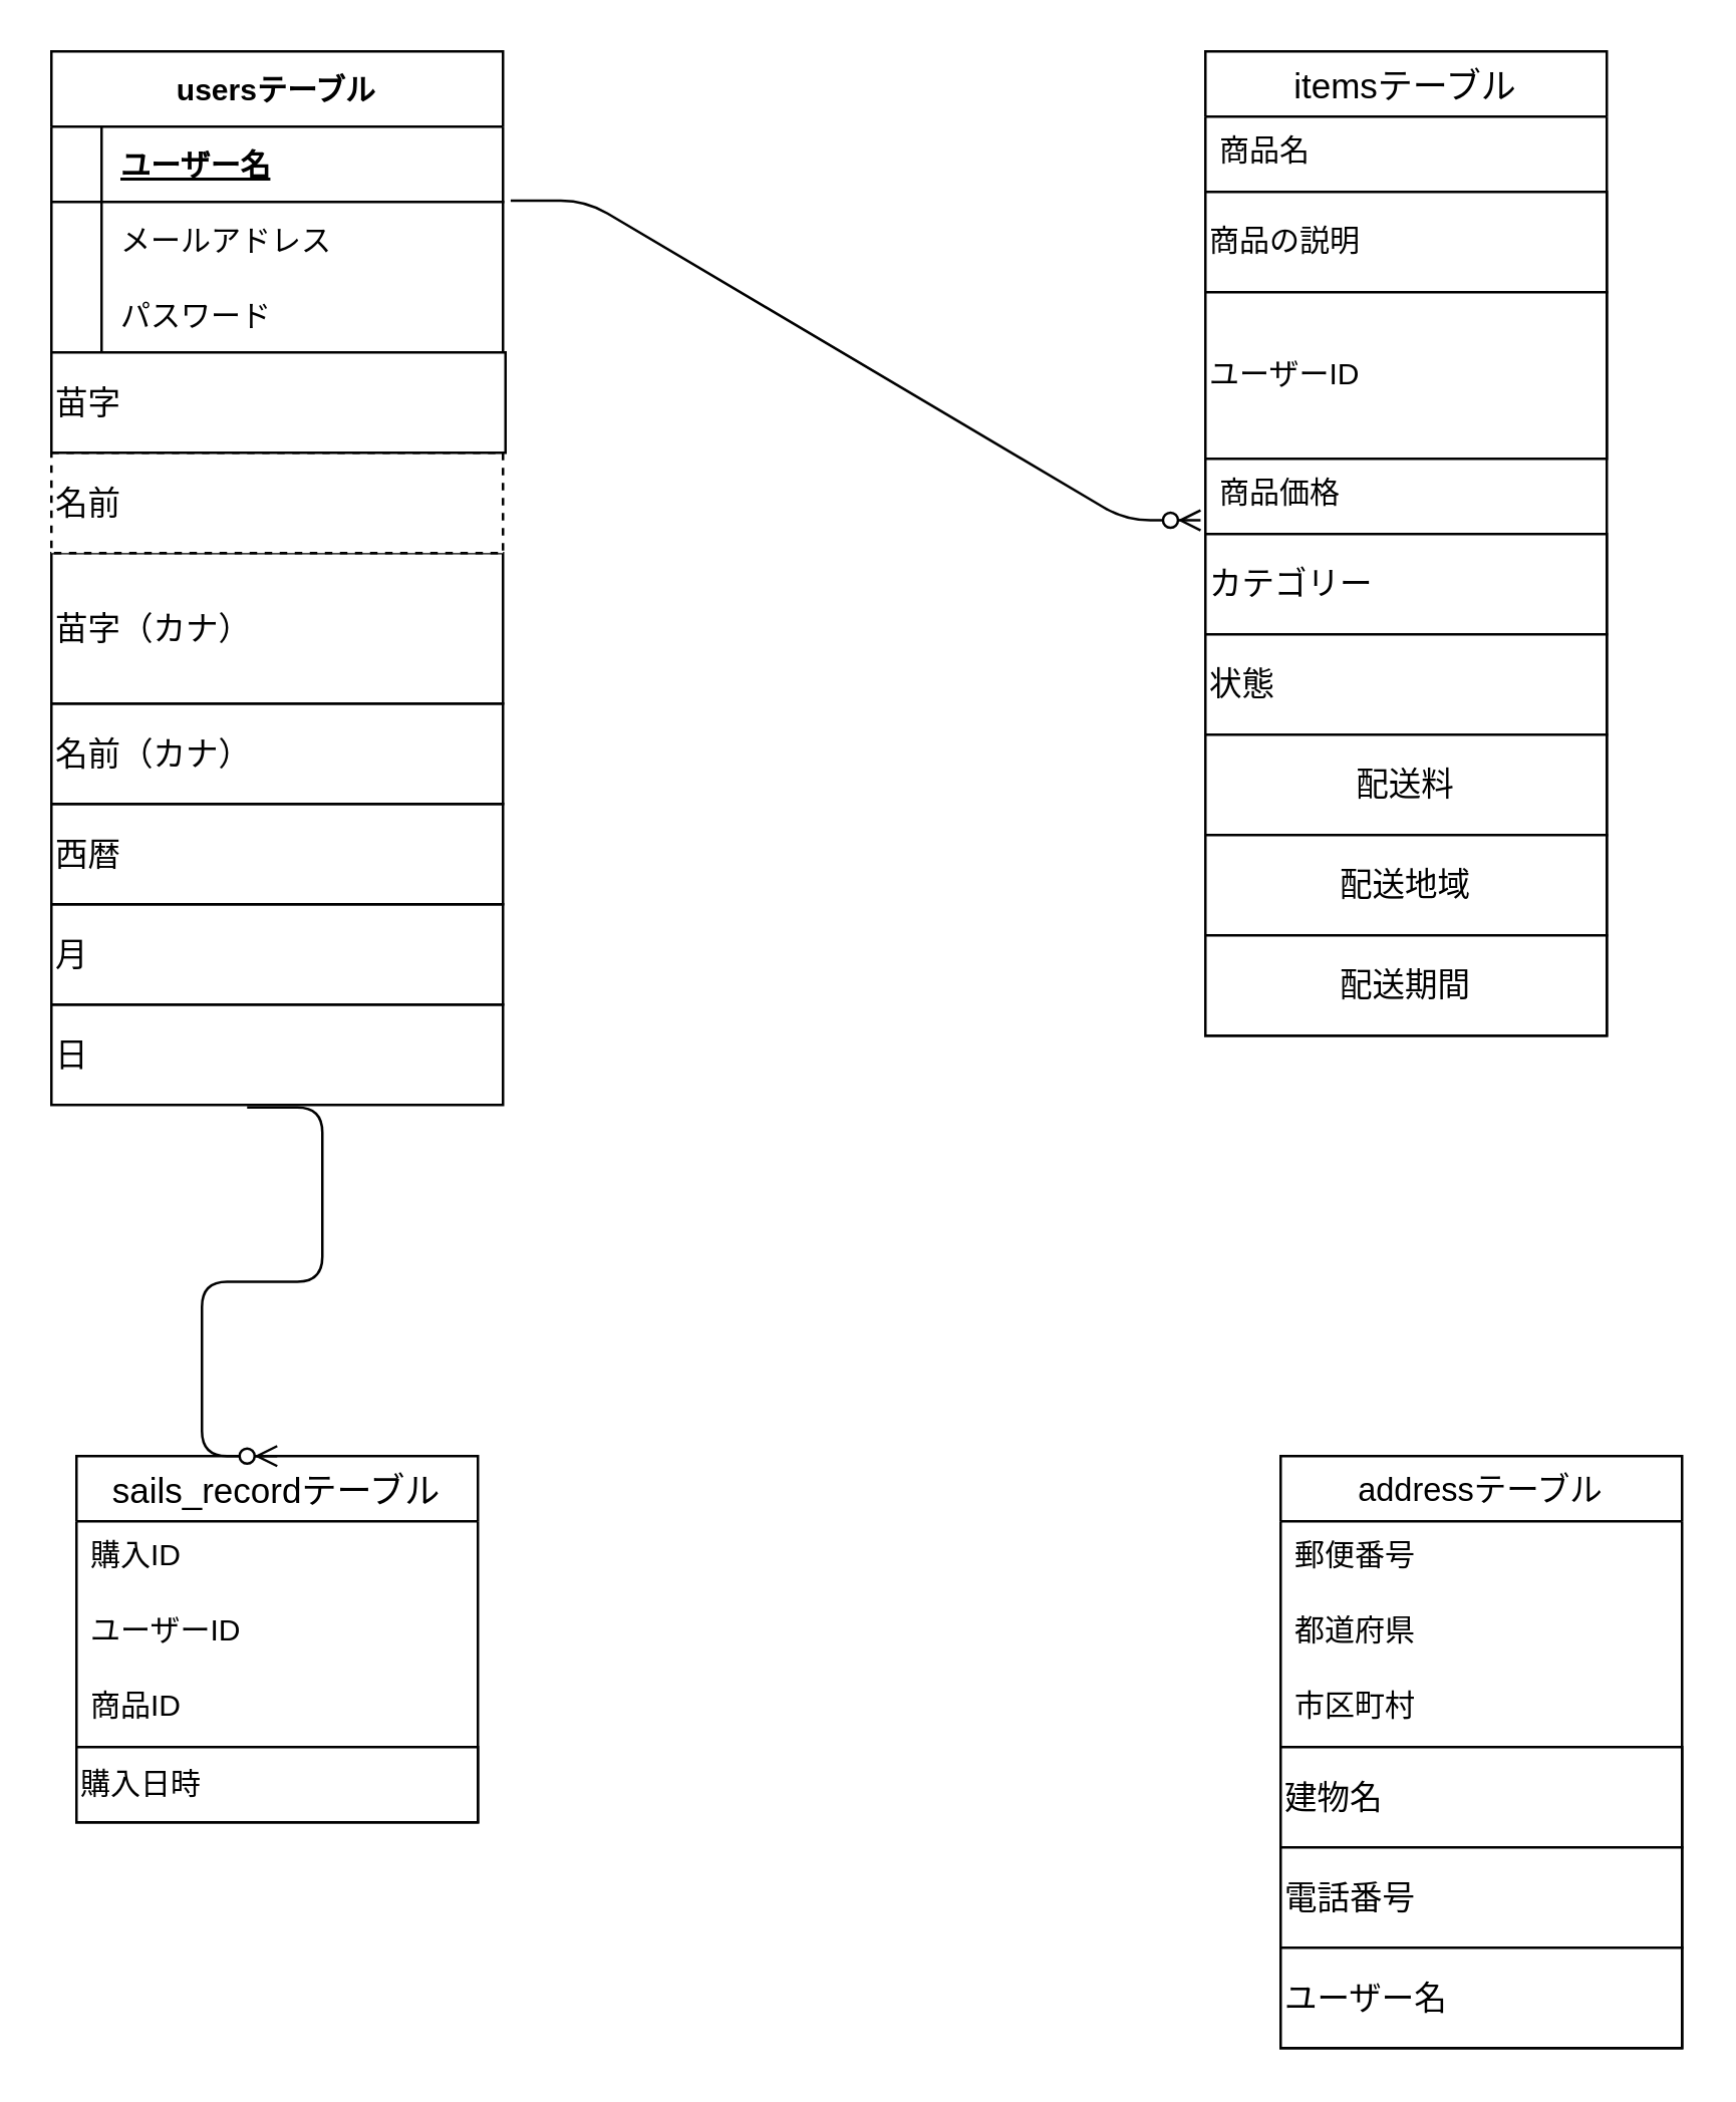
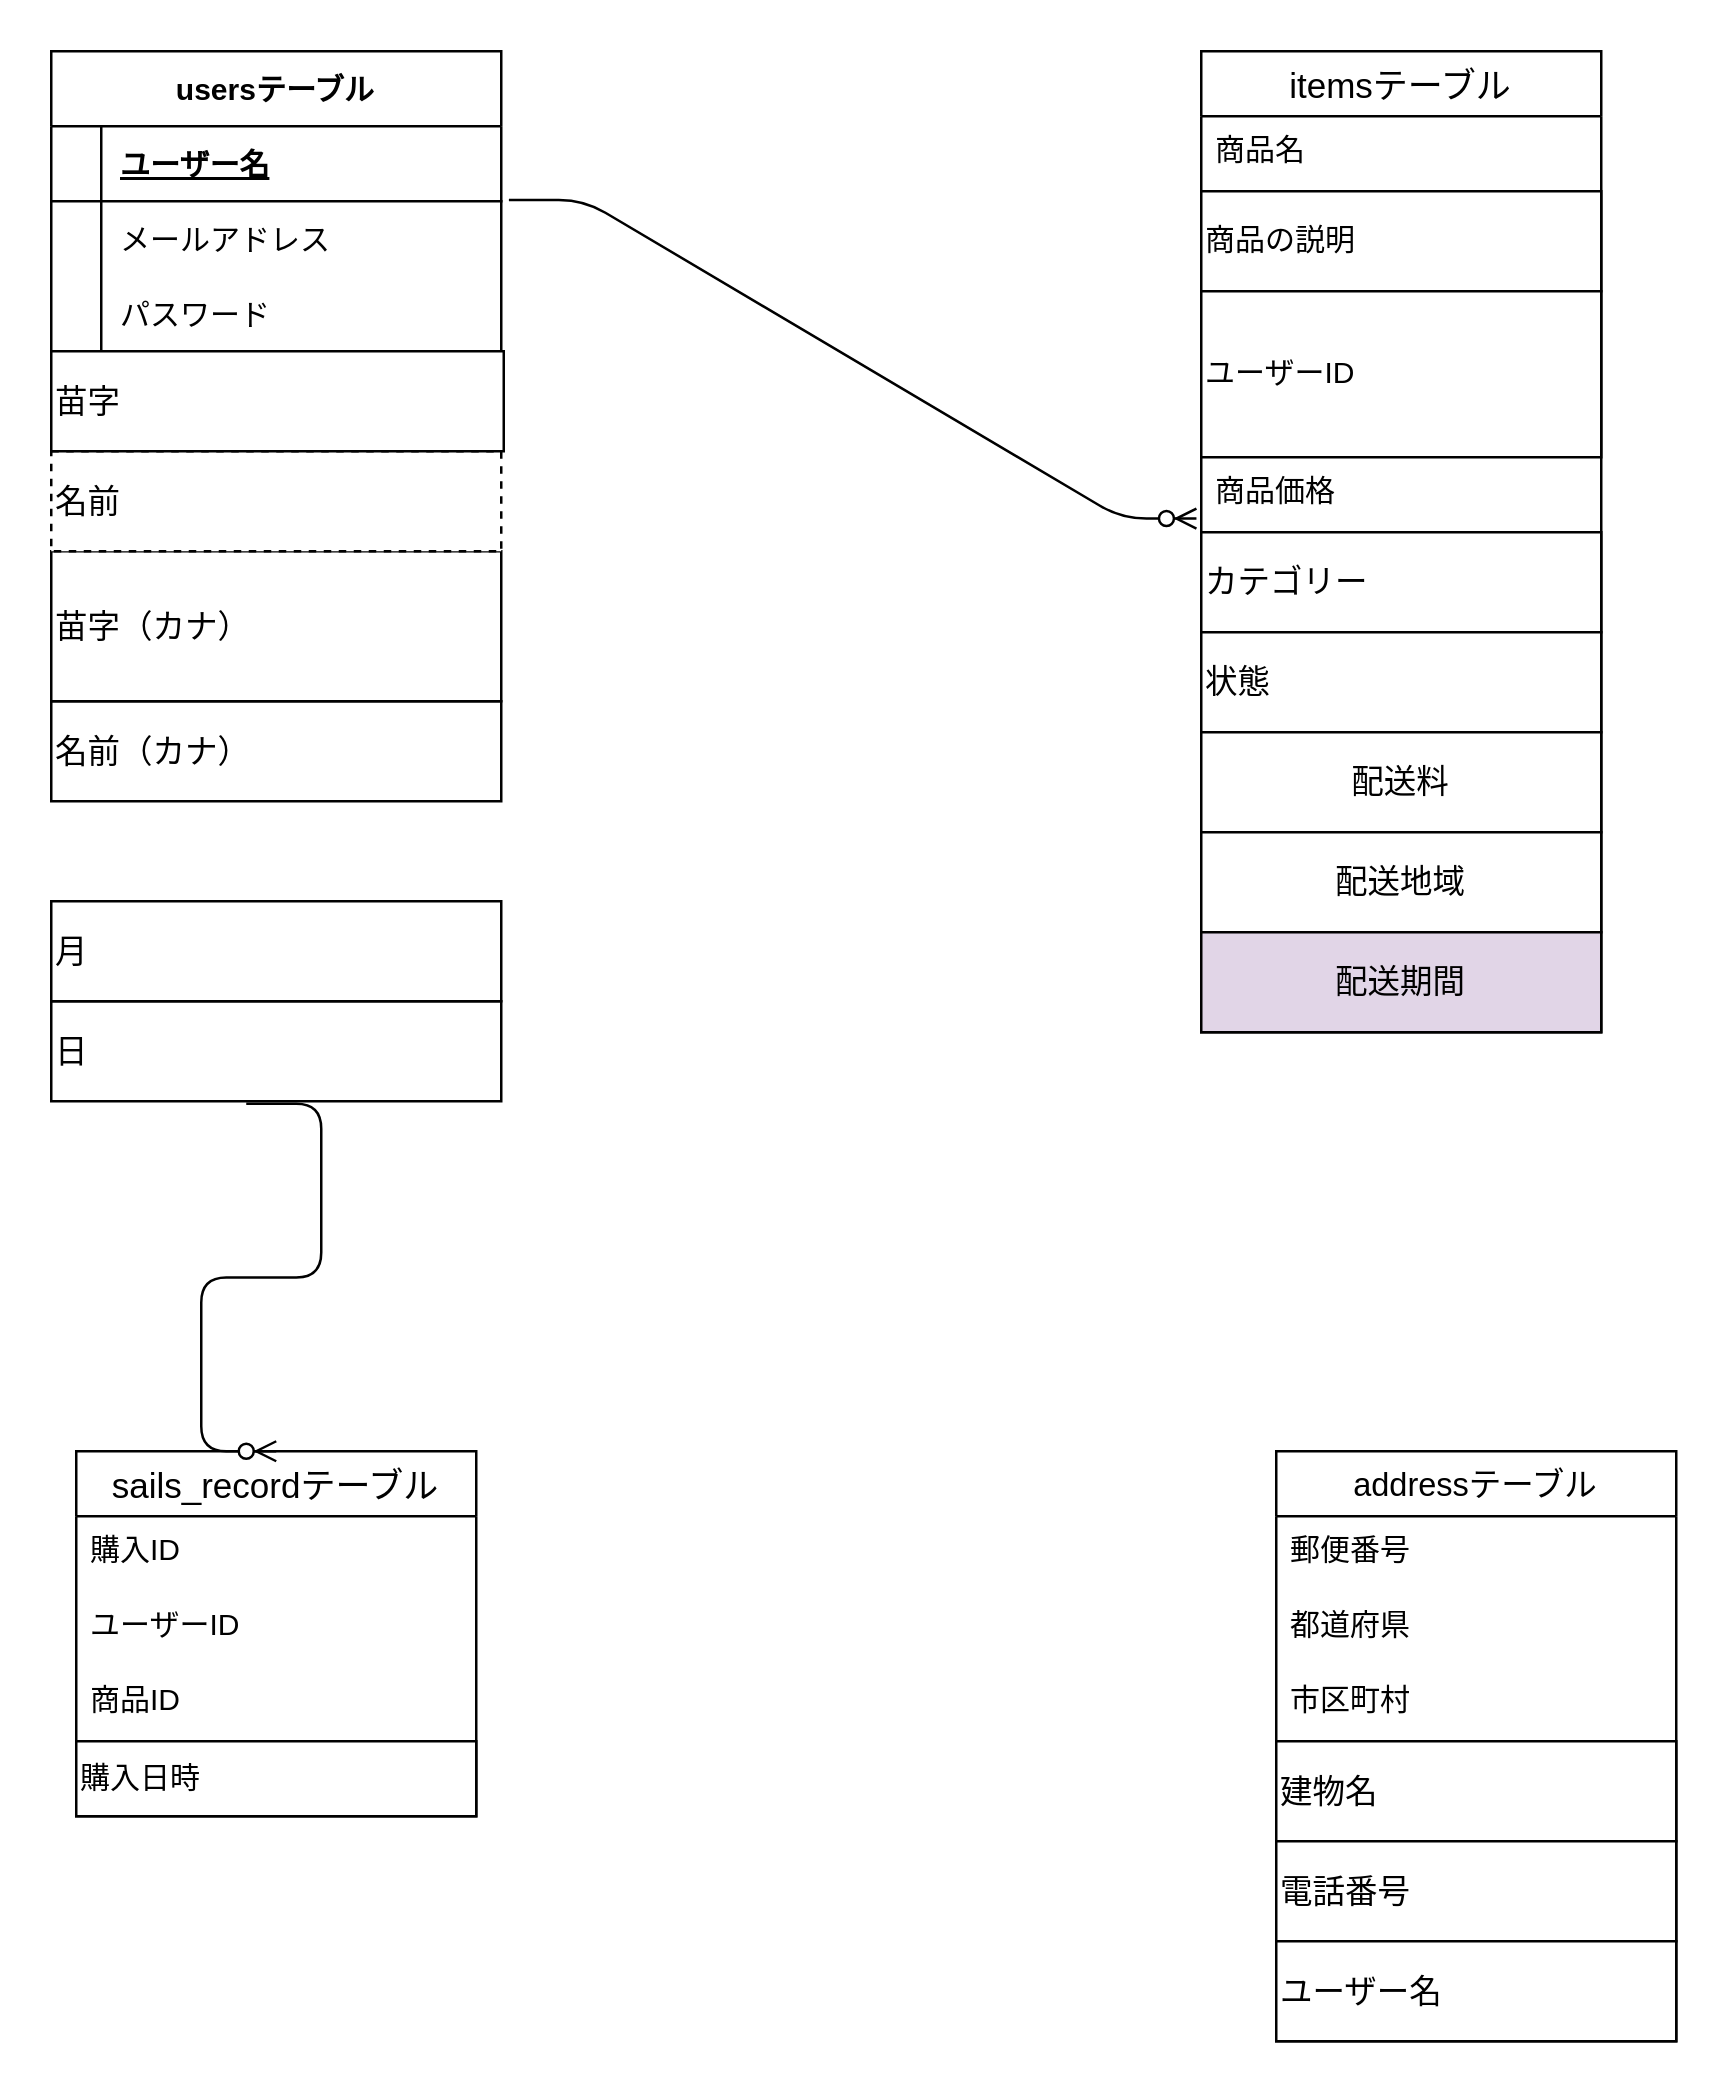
- <mxCell id="37" value="西暦" style="whiteSpace=wrap;html=1;align=left;fontSize=13;" vertex="1" parent="1"><mxGeometry x="20" y="320" width="180" height="40" as="geometry" /></mxCell>
- <mxCell id="21" value="配送期間" style="whiteSpace=wrap;html=1;align=center;fontSize=13;" vertex="1" parent="12"><mxGeometry y="352.4" width="160" height="40" as="geometry" /></mxCell>
+ <mxCell id="21" value="配送期間" style="whiteSpace=wrap;html=1;align=center;fontSize=13;fillColor=#e1d5e7;" vertex="1" parent="12"><mxGeometry y="352.4" width="160" height="40" as="geometry" /></mxCell>
